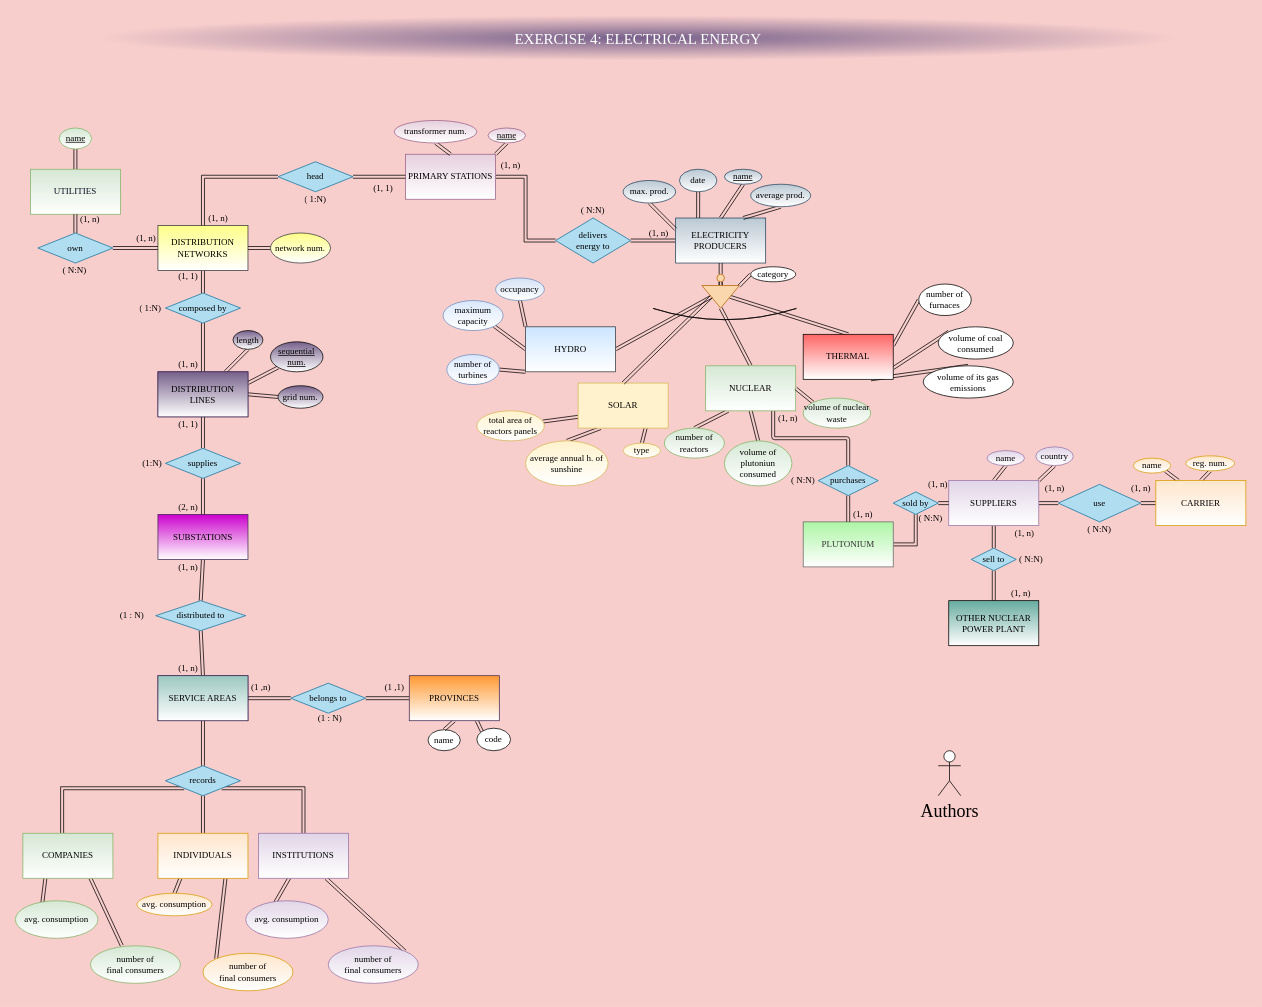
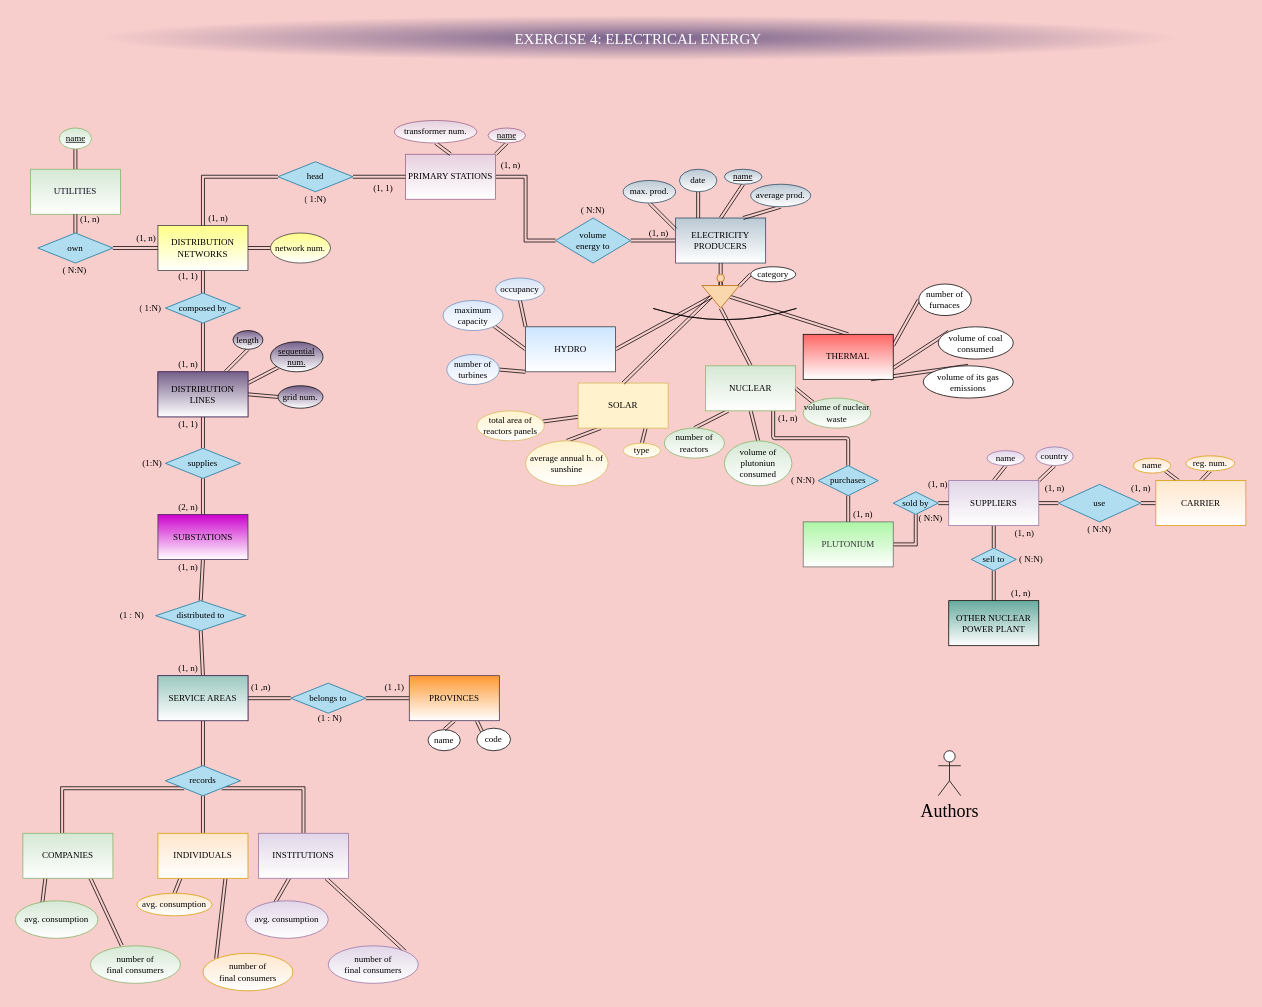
- <mxCell id="75" value="&lt;font&gt;delivers &lt;br&gt;energy to&lt;/font&gt;" style="rhombus;whiteSpace=wrap;html=1;fontFamily=Comic Sans MS;fillColor=#b1ddf0;strokeColor=#10739e;" parent="1" vertex="1"><mxGeometry x="740" y="290" width="100" height="60" as="geometry" /></mxCell>
+ <mxCell id="75" value="&lt;font&gt;volume &lt;br&gt;energy to&lt;/font&gt;" style="rhombus;whiteSpace=wrap;html=1;fontFamily=Comic Sans MS;fillColor=#b1ddf0;strokeColor=#10739e;" parent="1" vertex="1"><mxGeometry x="740" y="290" width="100" height="60" as="geometry" /></mxCell>
